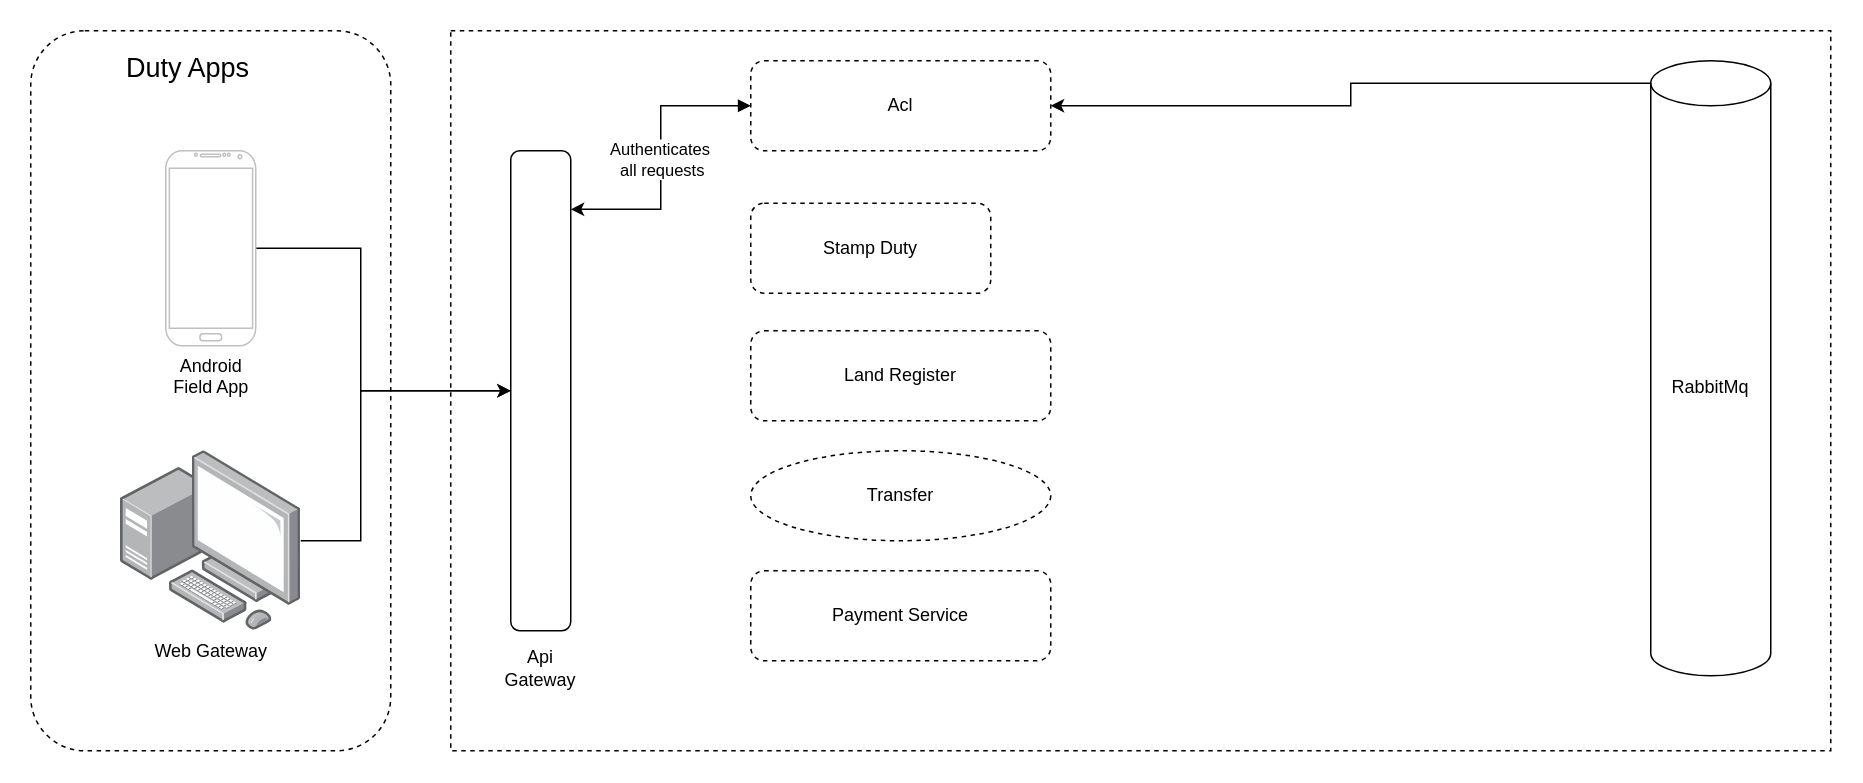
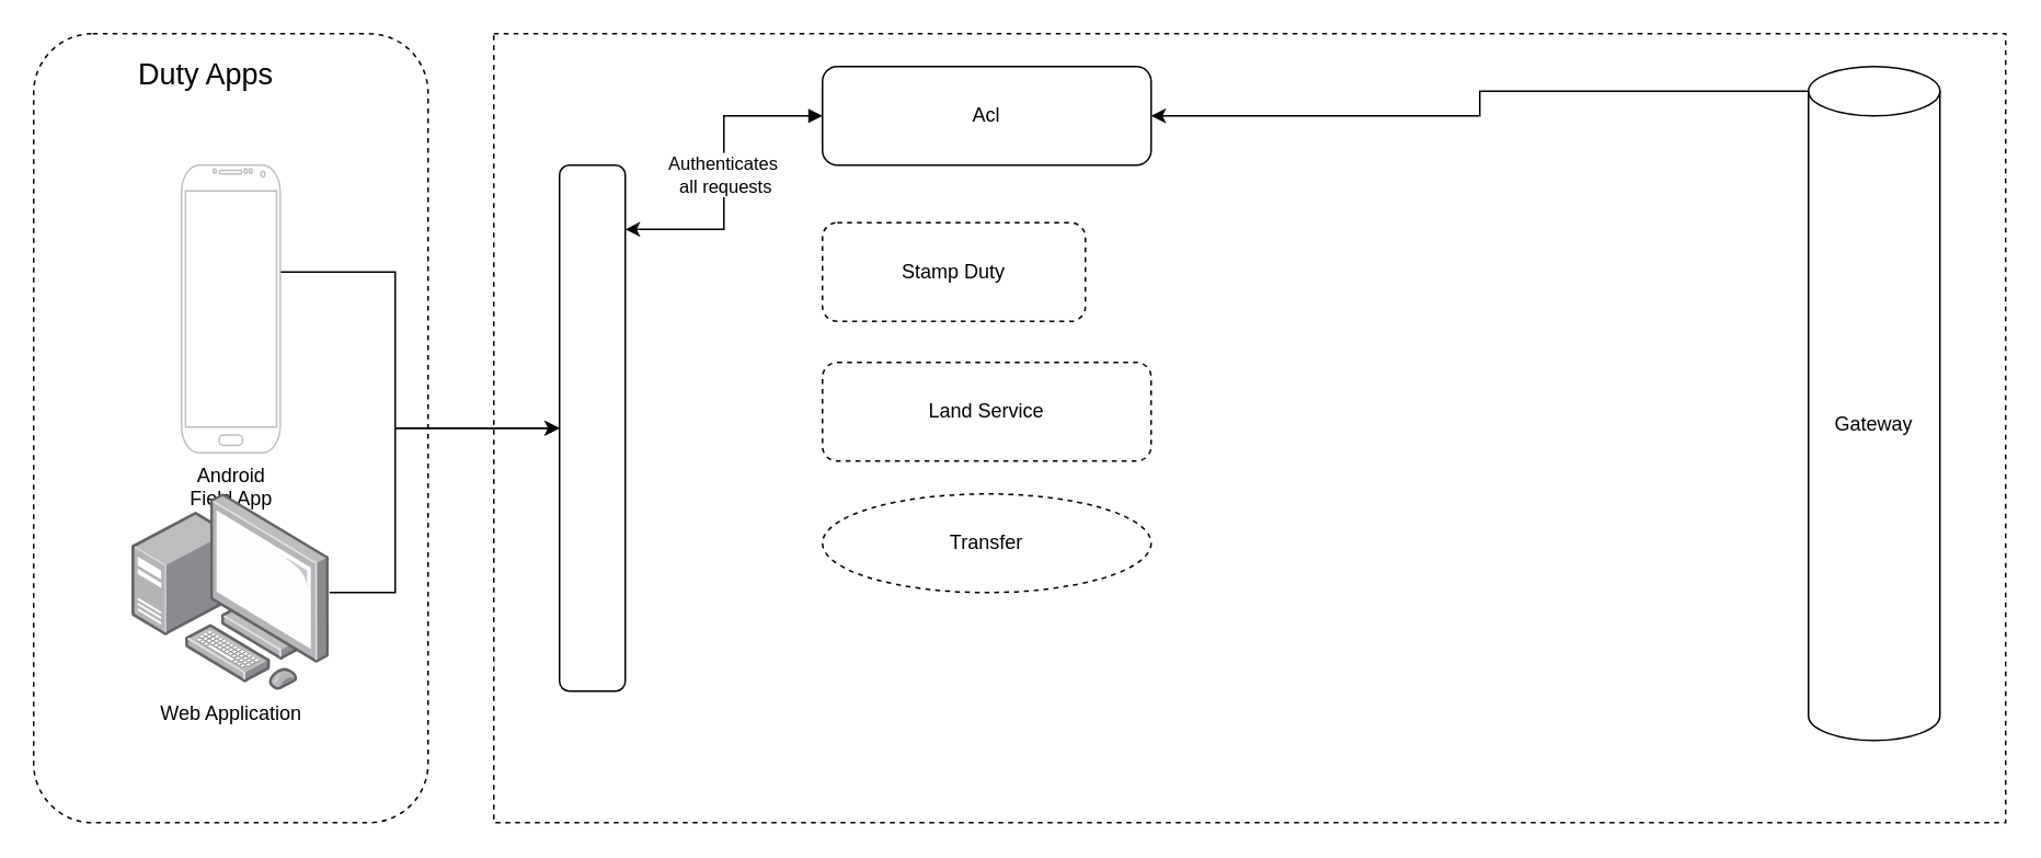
- <mxCell id="13" value="Acl" style="rounded=1;whiteSpace=wrap;html=1;fillColor=none;dashed=1;" vertex="1" parent="1"><mxGeometry x="500" y="40" width="200" height="60" as="geometry" /></mxCell>
+ <mxCell id="13" value="Acl" style="rounded=1;whiteSpace=wrap;html=1;fillColor=none;dashed=0;" vertex="1" parent="1"><mxGeometry x="500" y="40" width="200" height="60" as="geometry" /></mxCell>
- <mxCell id="5" value="Android &lt;br&gt;Field App" style="verticalLabelPosition=bottom;verticalAlign=top;html=1;shadow=0;dashed=0;strokeWidth=1;shape=mxgraph.android.phone2;strokeColor=#c0c0c0;" vertex="1" parent="1"><mxGeometry x="110" y="100" width="60" height="130" as="geometry" /></mxCell>
+ <mxCell id="5" value="Android &lt;br&gt;Field App" style="verticalLabelPosition=bottom;verticalAlign=top;html=1;shadow=0;dashed=0;strokeWidth=1;shape=mxgraph.android.phone2;strokeColor=#c0c0c0;" vertex="1" parent="1"><mxGeometry x="110" y="100" width="60" height="175" as="geometry" /></mxCell>
- <mxCell id="15" value="Land Register" style="rounded=1;whiteSpace=wrap;html=1;fillColor=none;dashed=1;" vertex="1" parent="1"><mxGeometry x="500" y="220" width="200" height="60" as="geometry" /></mxCell>
+ <mxCell id="15" value="Land Service" style="rounded=1;whiteSpace=wrap;html=1;fillColor=none;dashed=1;" vertex="1" parent="1"><mxGeometry x="500" y="220" width="200" height="60" as="geometry" /></mxCell>
- <mxCell id="19" value="RabbitMq" style="shape=cylinder3;whiteSpace=wrap;html=1;boundedLbl=1;backgroundOutline=1;size=15;" vertex="1" parent="1"><mxGeometry x="1100" y="40" width="80" height="410" as="geometry" /></mxCell>
+ <mxCell id="19" value="Gateway" style="shape=cylinder3;whiteSpace=wrap;html=1;boundedLbl=1;backgroundOutline=1;size=15;" vertex="1" parent="1"><mxGeometry x="1100" y="40" width="80" height="410" as="geometry" /></mxCell>
- <mxCell id="17" value="Payment Service" style="rounded=1;whiteSpace=wrap;html=1;fillColor=none;dashed=1;" vertex="1" parent="1"><mxGeometry x="500" y="380" width="200" height="60" as="geometry" /></mxCell>
- <mxCell id="8" value="Web Gateway" style="image;points=[];aspect=fixed;html=1;align=center;shadow=0;dashed=0;image=img/lib/allied_telesis/computer_and_terminals/Personal_Computer_with_Server.svg;" vertex="1" parent="1"><mxGeometry x="80" y="300" width="120" height="120" as="geometry" /></mxCell>
+ <mxCell id="8" value="Web Application" style="image;points=[];aspect=fixed;html=1;align=center;shadow=0;dashed=0;image=img/lib/allied_telesis/computer_and_terminals/Personal_Computer_with_Server.svg;" vertex="1" parent="1"><mxGeometry x="80" y="300" width="120" height="120" as="geometry" /></mxCell>
- <mxCell id="10" value="Api Gateway" style="text;html=1;strokeColor=none;fillColor=none;align=center;verticalAlign=middle;whiteSpace=wrap;rounded=0;" vertex="1" parent="1"><mxGeometry x="330" y="430" width="60" height="30" as="geometry" /></mxCell>
